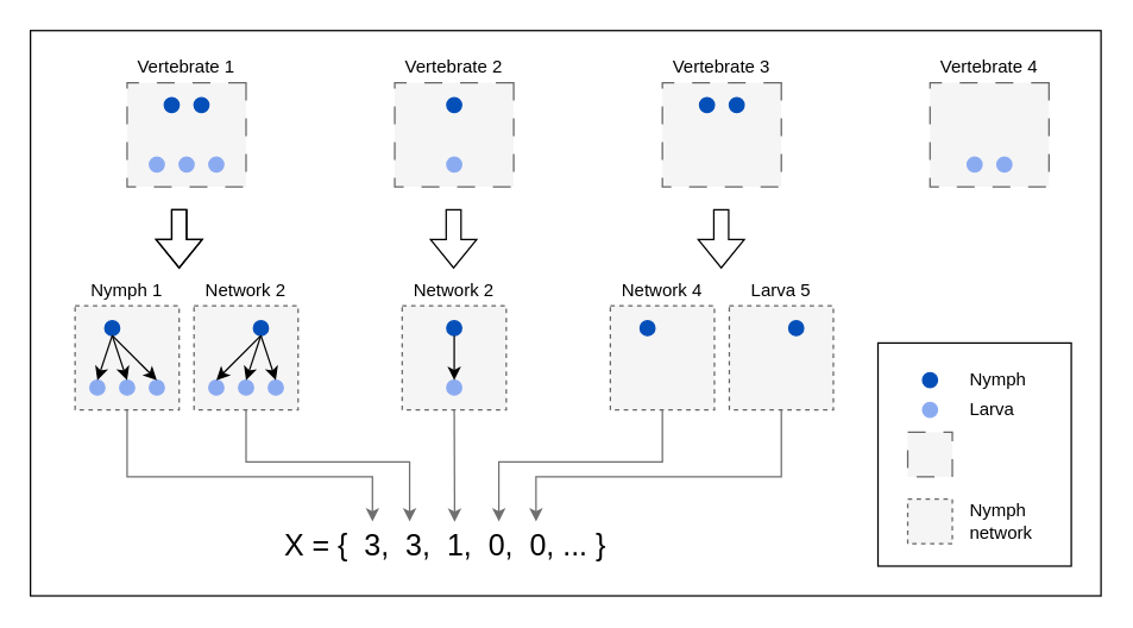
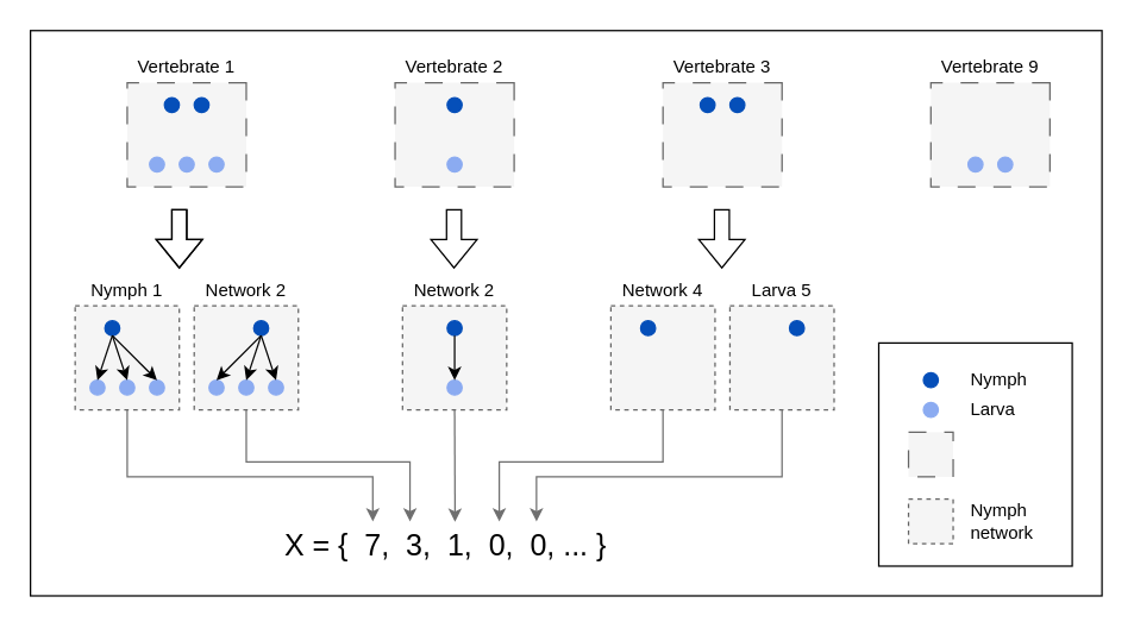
- <mxCell id="65" value="Vertebrate 4" style="text;html=1;align=center;verticalAlign=middle;whiteSpace=wrap;rounded=0;" parent="1" vertex="1"><mxGeometry x="630" y="30" width="70" height="30" as="geometry" /></mxCell>
+ <mxCell id="65" value="Vertebrate 9" style="text;html=1;align=center;verticalAlign=middle;whiteSpace=wrap;rounded=0;" parent="1" vertex="1"><mxGeometry x="630" y="30" width="70" height="30" as="geometry" /></mxCell>
- <mxCell id="54" value="&lt;font style=&quot;font-size: 20px;&quot;&gt;X = {&amp;nbsp; 3,&amp;nbsp; 3,&amp;nbsp; 1,&amp;nbsp; 0,&amp;nbsp; 0, ... }&amp;nbsp; &amp;nbsp;&lt;/font&gt;" style="text;html=1;align=center;verticalAlign=middle;whiteSpace=wrap;rounded=0;" parent="1" vertex="1"><mxGeometry x="150" y="350" width="315" height="30" as="geometry" /></mxCell>
+ <mxCell id="54" value="&lt;font style=&quot;font-size: 20px;&quot;&gt;X = {&amp;nbsp; 7,&amp;nbsp; 3,&amp;nbsp; 1,&amp;nbsp; 0,&amp;nbsp; 0, ... }&amp;nbsp; &amp;nbsp;&lt;/font&gt;" style="text;html=1;align=center;verticalAlign=middle;whiteSpace=wrap;rounded=0;" parent="1" vertex="1"><mxGeometry x="150" y="350" width="315" height="30" as="geometry" /></mxCell>
